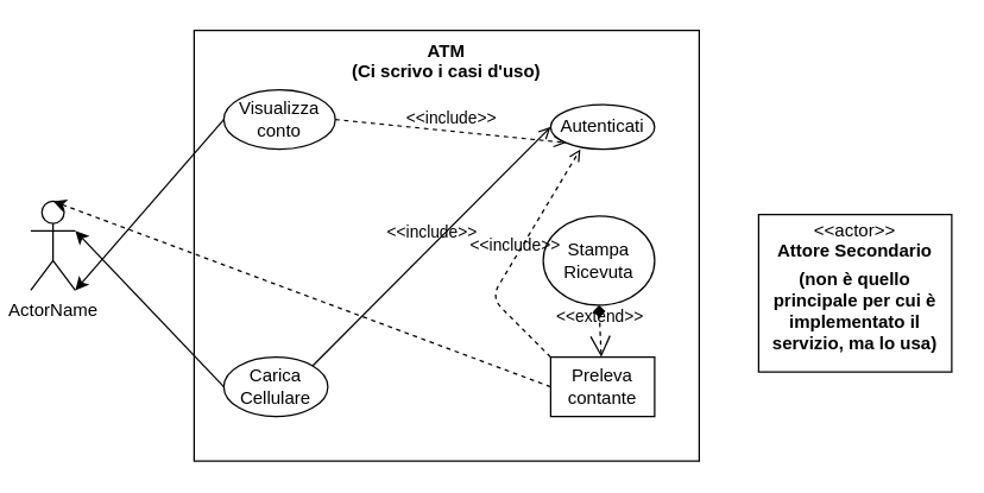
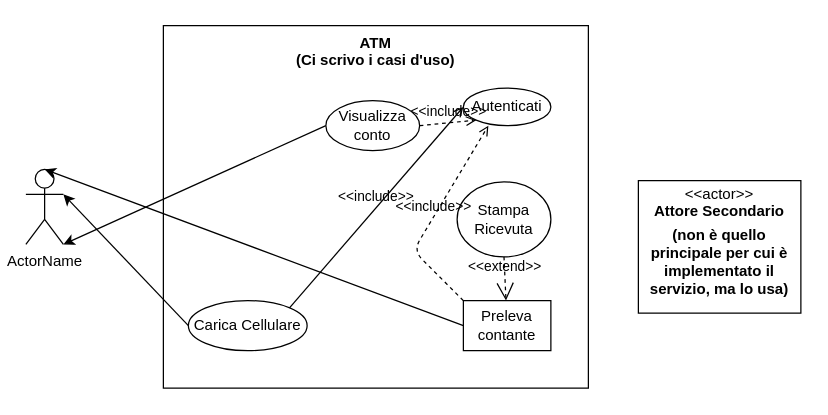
- <mxCell id="5" value="Visualizza conto" style="ellipse;whiteSpace=wrap;html=1;" vertex="1" parent="1"><mxGeometry x="150" y="60" width="75" height="40" as="geometry" /></mxCell>
+ <mxCell id="5" value="Visualizza conto" style="ellipse;whiteSpace=wrap;html=1;" vertex="1" parent="1"><mxGeometry x="260" y="80" width="75" height="40" as="geometry" /></mxCell>
- <mxCell id="6" style="edgeStyle=none;html=1;exitX=0;exitY=0.5;exitDx=0;exitDy=0;entryX=0.5;entryY=0;entryDx=0;entryDy=0;entryPerimeter=0;dashed=1;" edge="1" parent="1" source="7" target="2"><mxGeometry relative="1" as="geometry" /></mxCell>
+ <mxCell id="6" style="edgeStyle=none;html=1;exitX=0;exitY=0.5;exitDx=0;exitDy=0;entryX=0.5;entryY=0;entryDx=0;entryDy=0;entryPerimeter=0;" edge="1" parent="1" source="7" target="2"><mxGeometry relative="1" as="geometry" /></mxCell>
- <mxCell id="11" value="&amp;lt;&amp;lt;extend&amp;gt;&amp;gt;" style="edgeStyle=none;html=1;startArrow=open;endArrow=diamond;startSize=12;verticalAlign=bottom;dashed=1;labelBackgroundColor=none;strokeColor=default;entryX=0.5;entryY=1;entryDx=0;entryDy=0;" edge="1" parent="1" source="7" target="10"><mxGeometry width="160" relative="1" as="geometry"><mxPoint x="160" y="250" as="sourcePoint" /><mxPoint x="320" y="250" as="targetPoint" /></mxGeometry></mxCell>
+ <mxCell id="11" value="&amp;lt;&amp;lt;extend&amp;gt;&amp;gt;" style="edgeStyle=none;html=1;startArrow=open;endArrow=none;startSize=12;verticalAlign=bottom;dashed=1;labelBackgroundColor=none;strokeColor=default;entryX=0.5;entryY=1;entryDx=0;entryDy=0;" edge="1" parent="1" source="7" target="10"><mxGeometry width="160" relative="1" as="geometry"><mxPoint x="160" y="250" as="sourcePoint" /><mxPoint x="320" y="250" as="targetPoint" /></mxGeometry></mxCell>
- <mxCell id="9" value="Carica Cellulare" style="ellipse;whiteSpace=wrap;html=1;" vertex="1" parent="1"><mxGeometry x="150" y="240" width="70" height="40" as="geometry" /></mxCell>
+ <mxCell id="9" value="Carica Cellulare" style="ellipse;whiteSpace=wrap;html=1;" vertex="1" parent="1"><mxGeometry x="150" y="240" width="95" height="40" as="geometry" /></mxCell>
